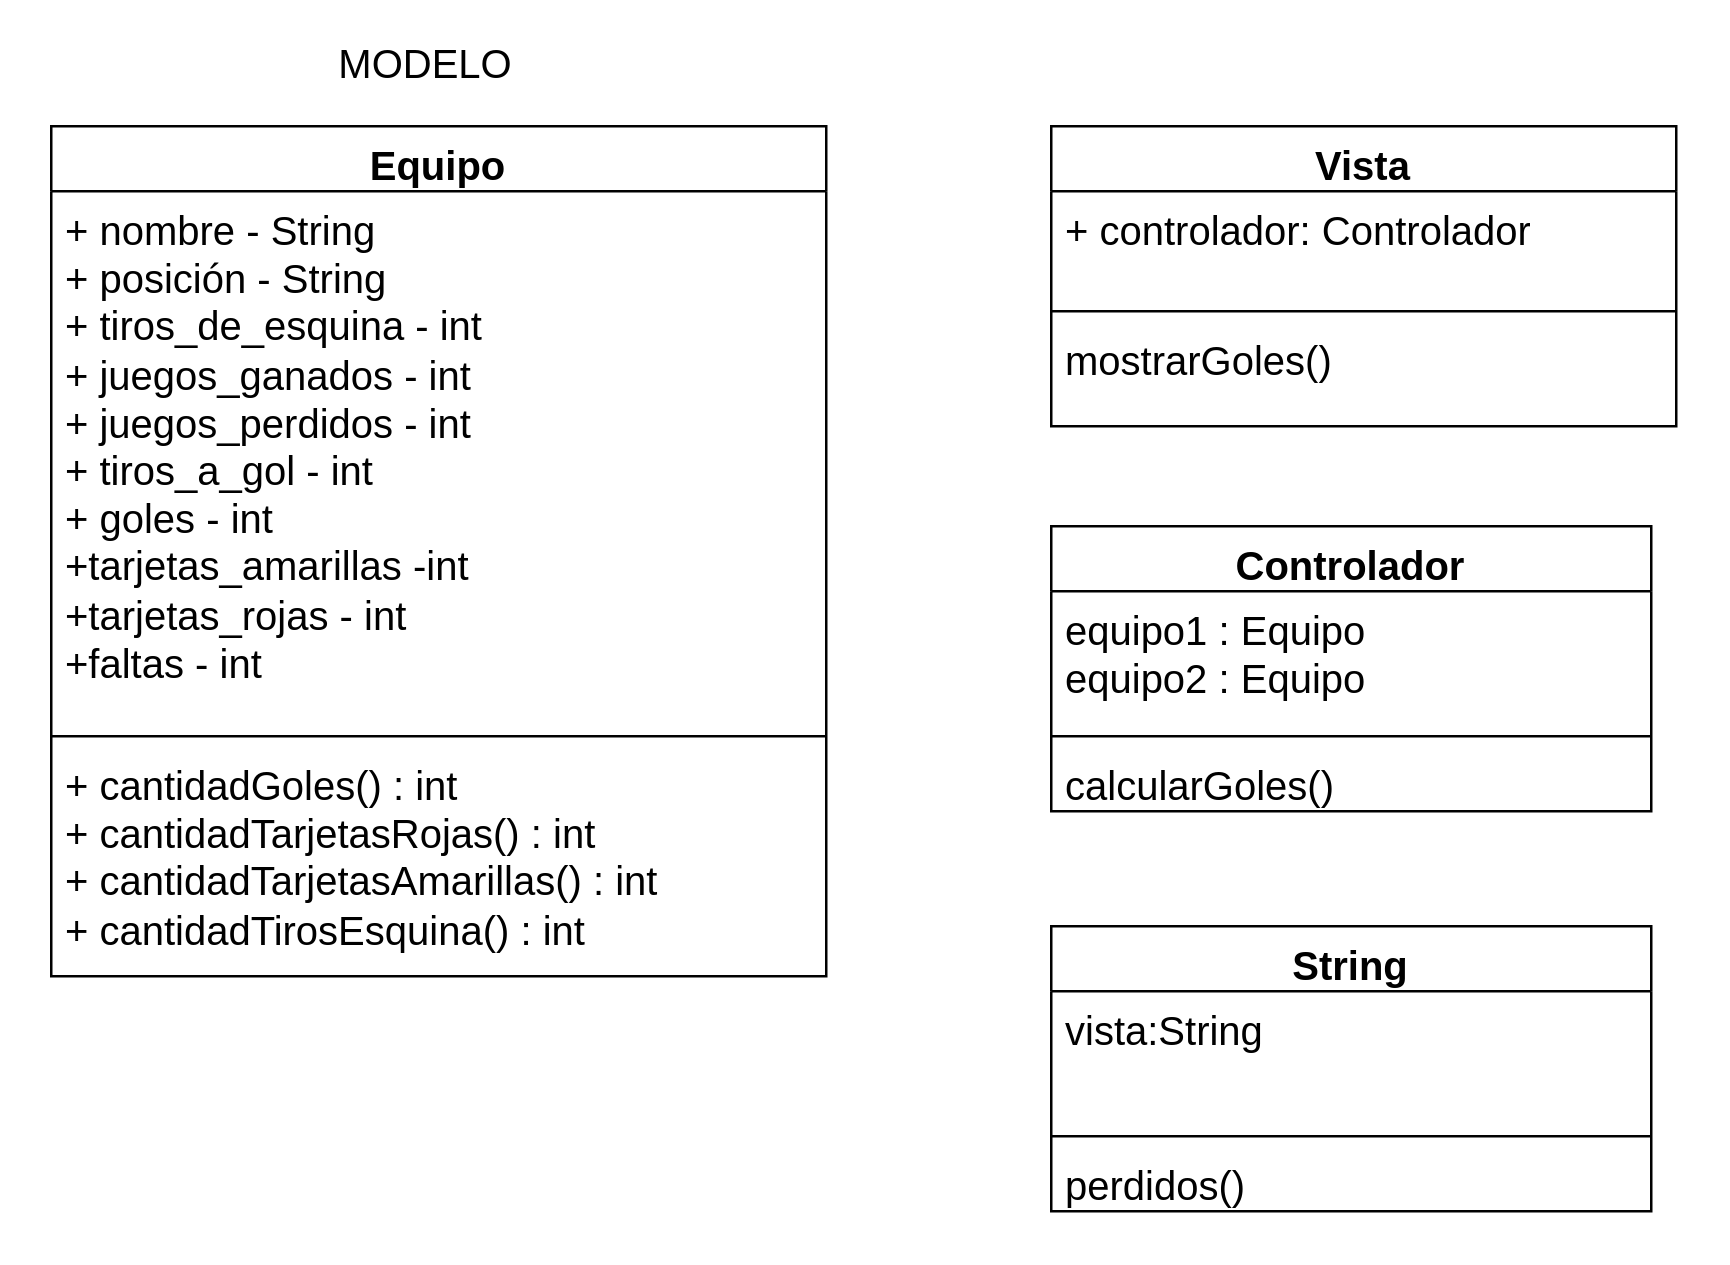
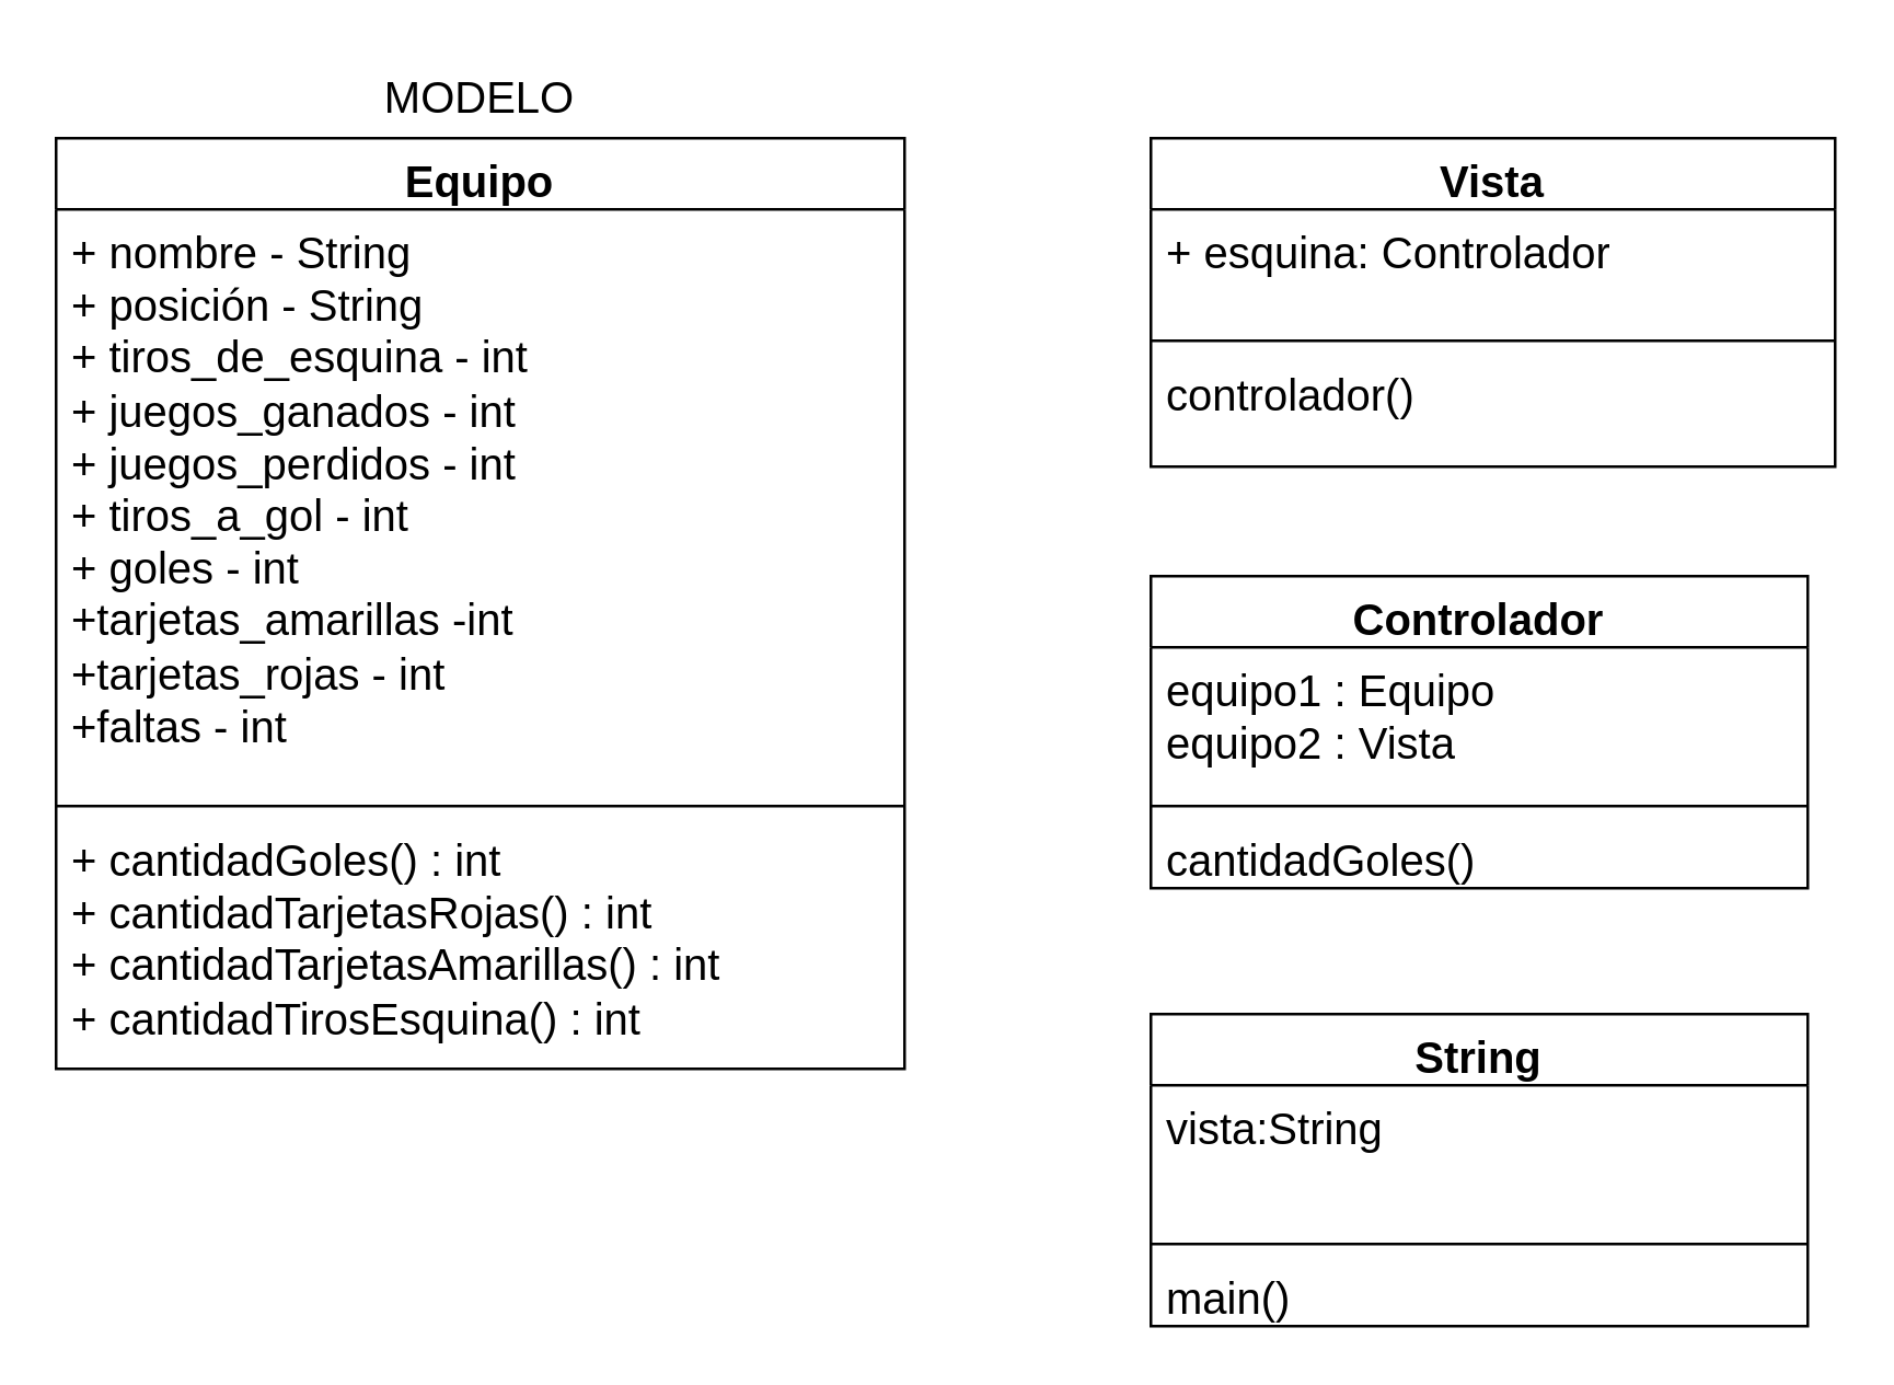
- <mxCell id="6" value="MODELO" style="text;html=1;strokeColor=none;fillColor=none;align=center;verticalAlign=middle;whiteSpace=wrap;rounded=0;fontSize=16;" vertex="1" parent="1"><mxGeometry x="140" y="10" width="60" height="30" as="geometry" /></mxCell>
+ <mxCell id="6" value="MODELO" style="text;html=1;strokeColor=none;fillColor=none;align=center;verticalAlign=middle;whiteSpace=wrap;rounded=0;fontSize=16;" vertex="1" parent="1"><mxGeometry x="145" y="20" width="60" height="30" as="geometry" /></mxCell>
- <mxCell id="8" value="+ controlador: Controlador" style="text;strokeColor=none;fillColor=none;align=left;verticalAlign=top;spacingLeft=4;spacingRight=4;overflow=hidden;rotatable=0;points=[[0,0.5],[1,0.5]];portConstraint=eastwest;whiteSpace=wrap;html=1;fontSize=16;" vertex="1" parent="7"><mxGeometry y="26" width="250" height="44" as="geometry" /></mxCell>
+ <mxCell id="8" value="+ esquina: Controlador" style="text;strokeColor=none;fillColor=none;align=left;verticalAlign=top;spacingLeft=4;spacingRight=4;overflow=hidden;rotatable=0;points=[[0,0.5],[1,0.5]];portConstraint=eastwest;whiteSpace=wrap;html=1;fontSize=16;" vertex="1" parent="7"><mxGeometry y="26" width="250" height="44" as="geometry" /></mxCell>
- <mxCell id="10" value="mostrarGoles()" style="text;strokeColor=none;fillColor=none;align=left;verticalAlign=top;spacingLeft=4;spacingRight=4;overflow=hidden;rotatable=0;points=[[0,0.5],[1,0.5]];portConstraint=eastwest;whiteSpace=wrap;html=1;fontSize=16;" vertex="1" parent="7"><mxGeometry y="78" width="250" height="42" as="geometry" /></mxCell>
+ <mxCell id="10" value="controlador()" style="text;strokeColor=none;fillColor=none;align=left;verticalAlign=top;spacingLeft=4;spacingRight=4;overflow=hidden;rotatable=0;points=[[0,0.5],[1,0.5]];portConstraint=eastwest;whiteSpace=wrap;html=1;fontSize=16;" vertex="1" parent="7"><mxGeometry y="78" width="250" height="42" as="geometry" /></mxCell>
- <mxCell id="12" value="equipo1 : Equipo&lt;br&gt;equipo2 : Equipo" style="text;strokeColor=none;fillColor=none;align=left;verticalAlign=top;spacingLeft=4;spacingRight=4;overflow=hidden;rotatable=0;points=[[0,0.5],[1,0.5]];portConstraint=eastwest;whiteSpace=wrap;html=1;fontSize=16;" vertex="1" parent="11"><mxGeometry y="26" width="240" height="54" as="geometry" /></mxCell>
+ <mxCell id="12" value="equipo1 : Equipo&lt;br&gt;equipo2 : Vista" style="text;strokeColor=none;fillColor=none;align=left;verticalAlign=top;spacingLeft=4;spacingRight=4;overflow=hidden;rotatable=0;points=[[0,0.5],[1,0.5]];portConstraint=eastwest;whiteSpace=wrap;html=1;fontSize=16;" vertex="1" parent="11"><mxGeometry y="26" width="240" height="54" as="geometry" /></mxCell>
- <mxCell id="14" value="calcularGoles()" style="text;strokeColor=none;fillColor=none;align=left;verticalAlign=top;spacingLeft=4;spacingRight=4;overflow=hidden;rotatable=0;points=[[0,0.5],[1,0.5]];portConstraint=eastwest;whiteSpace=wrap;html=1;fontSize=16;" vertex="1" parent="11"><mxGeometry y="88" width="240" height="26" as="geometry" /></mxCell>
+ <mxCell id="14" value="cantidadGoles()" style="text;strokeColor=none;fillColor=none;align=left;verticalAlign=top;spacingLeft=4;spacingRight=4;overflow=hidden;rotatable=0;points=[[0,0.5],[1,0.5]];portConstraint=eastwest;whiteSpace=wrap;html=1;fontSize=16;" vertex="1" parent="11"><mxGeometry y="88" width="240" height="26" as="geometry" /></mxCell>
- <mxCell id="18" value="perdidos()" style="text;strokeColor=none;fillColor=none;align=left;verticalAlign=top;spacingLeft=4;spacingRight=4;overflow=hidden;rotatable=0;points=[[0,0.5],[1,0.5]];portConstraint=eastwest;whiteSpace=wrap;html=1;fontSize=16;" vertex="1" parent="15"><mxGeometry y="88" width="240" height="26" as="geometry" /></mxCell>
+ <mxCell id="18" value="main()" style="text;strokeColor=none;fillColor=none;align=left;verticalAlign=top;spacingLeft=4;spacingRight=4;overflow=hidden;rotatable=0;points=[[0,0.5],[1,0.5]];portConstraint=eastwest;whiteSpace=wrap;html=1;fontSize=16;" vertex="1" parent="15"><mxGeometry y="88" width="240" height="26" as="geometry" /></mxCell>
